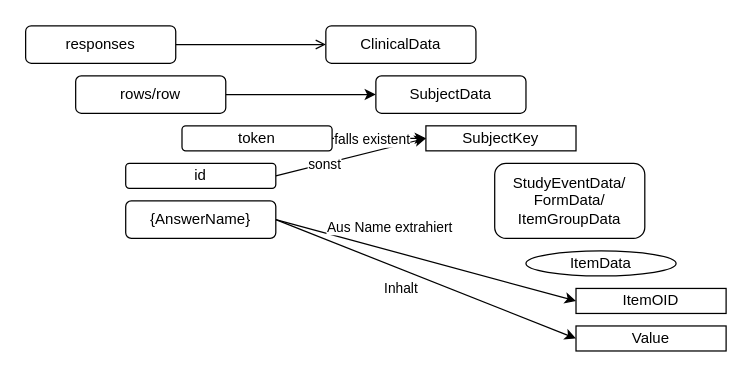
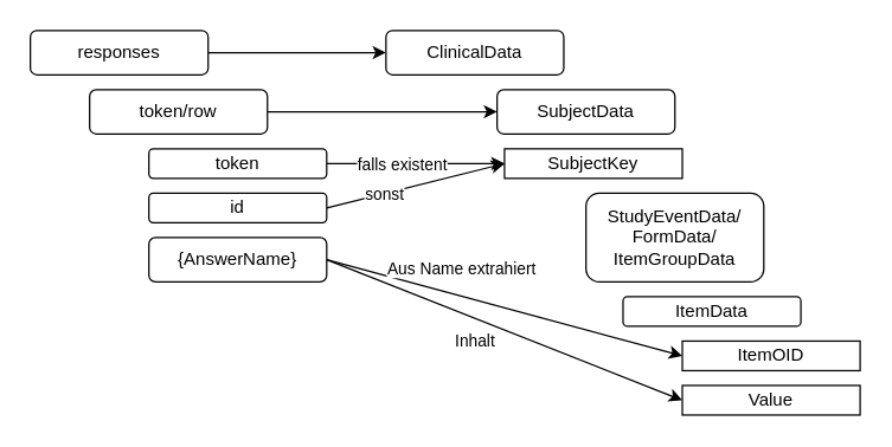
- <mxCell id="2" style="edgeStyle=orthogonalEdgeStyle;rounded=0;orthogonalLoop=1;jettySize=auto;html=1;exitX=1;exitY=0.5;exitDx=0;exitDy=0;entryX=0;entryY=0.5;entryDx=0;entryDy=0;endArrow=open;" parent="1" source="3" target="14" edge="1"><mxGeometry relative="1" as="geometry" /></mxCell>
+ <mxCell id="2" style="edgeStyle=orthogonalEdgeStyle;rounded=0;orthogonalLoop=1;jettySize=auto;html=1;exitX=1;exitY=0.5;exitDx=0;exitDy=0;entryX=0;entryY=0.5;entryDx=0;entryDy=0;" parent="1" source="3" target="14" edge="1"><mxGeometry relative="1" as="geometry" /></mxCell>
- <mxCell id="5" value="rows/row" style="rounded=1;whiteSpace=wrap;html=1;" parent="1" vertex="1"><mxGeometry x="60" y="60" width="120" height="30" as="geometry" /></mxCell>
+ <mxCell id="5" value="token/row" style="rounded=1;whiteSpace=wrap;html=1;" parent="1" vertex="1"><mxGeometry x="60" y="60" width="120" height="30" as="geometry" /></mxCell>
- <mxCell id="15" value="SubjectData" style="rounded=1;whiteSpace=wrap;html=1;" parent="1" vertex="1"><mxGeometry x="300" y="60" width="120" height="30" as="geometry" /></mxCell>
+ <mxCell id="15" value="SubjectData" style="rounded=1;whiteSpace=wrap;html=1;" parent="1" vertex="1"><mxGeometry x="335" y="60" width="120" height="30" as="geometry" /></mxCell>
- <mxCell id="23" value="token" style="rounded=1;whiteSpace=wrap;html=1;" vertex="1" parent="1"><mxGeometry x="145" y="100" width="120" height="20" as="geometry" /></mxCell>
+ <mxCell id="23" value="token" style="rounded=1;whiteSpace=wrap;html=1;" vertex="1" parent="1"><mxGeometry x="100" y="100" width="120" height="20" as="geometry" /></mxCell>
- <mxCell id="18" value="ItemData" style="ellipse;whiteSpace=wrap;html=1;" parent="1" vertex="1"><mxGeometry x="420" y="200" width="120" height="20" as="geometry" /></mxCell>
+ <mxCell id="18" value="ItemData" style="rounded=1;whiteSpace=wrap;html=1;" parent="1" vertex="1"><mxGeometry x="420" y="200" width="120" height="20" as="geometry" /></mxCell>
